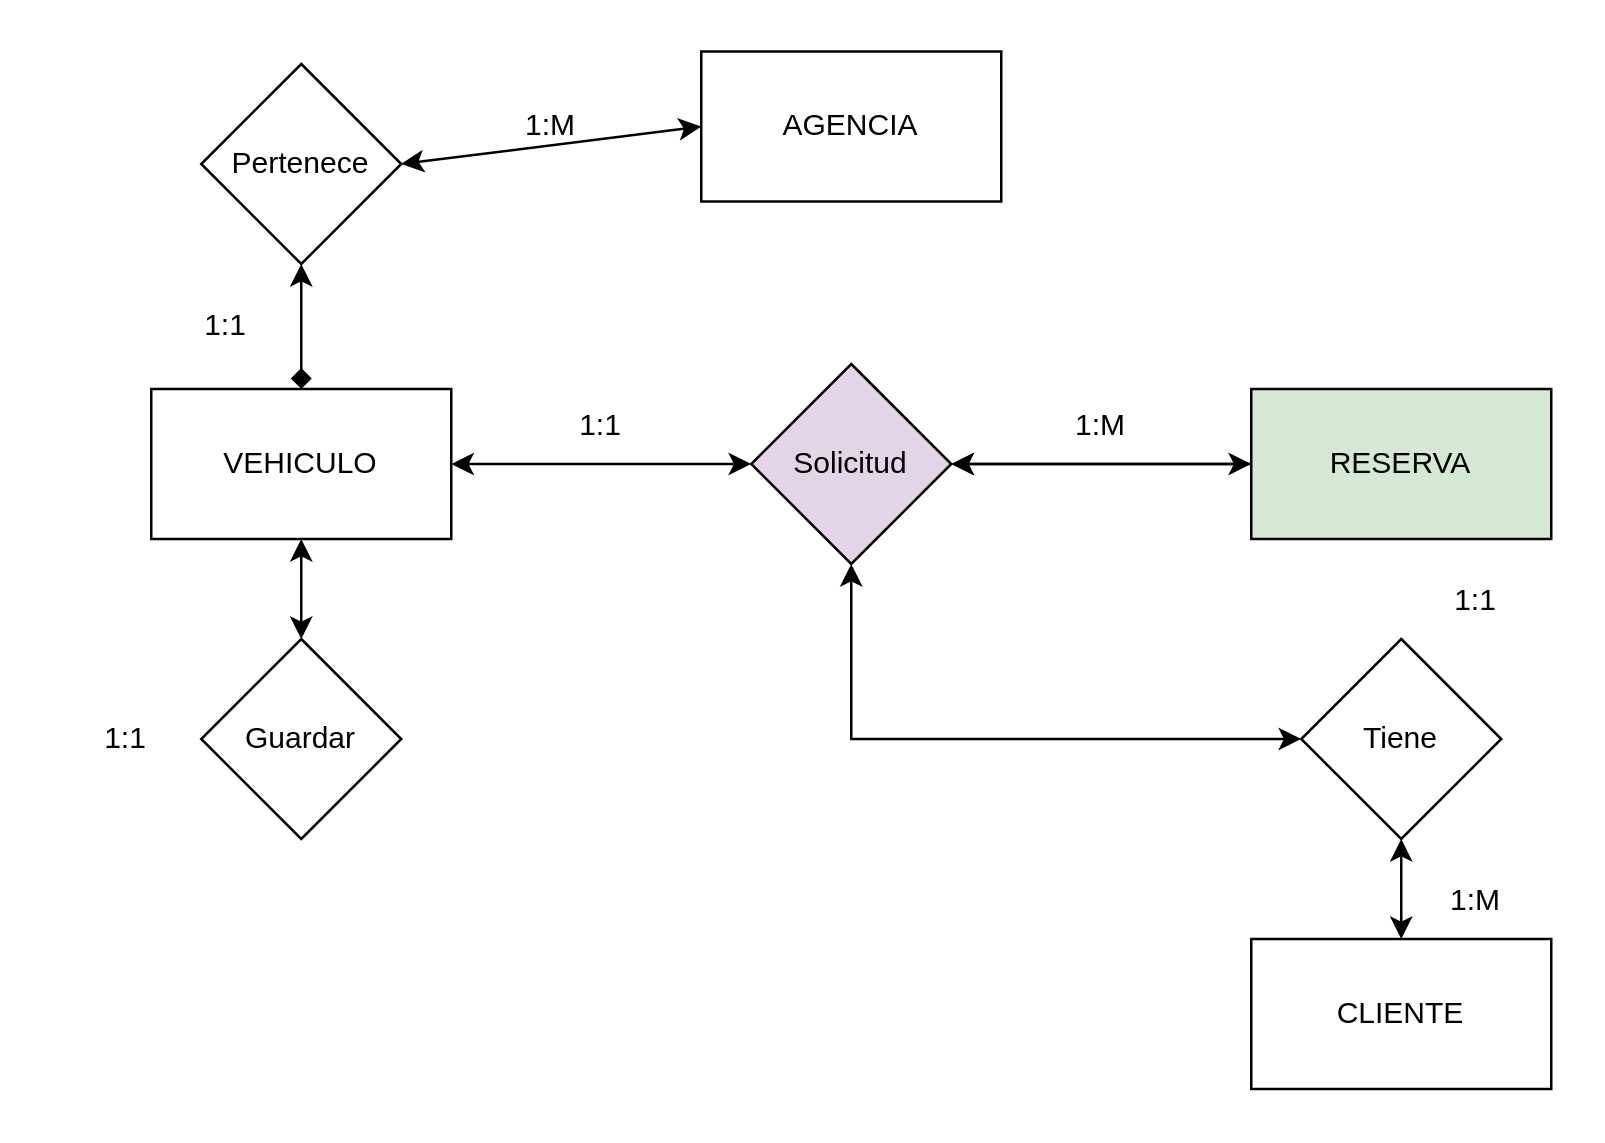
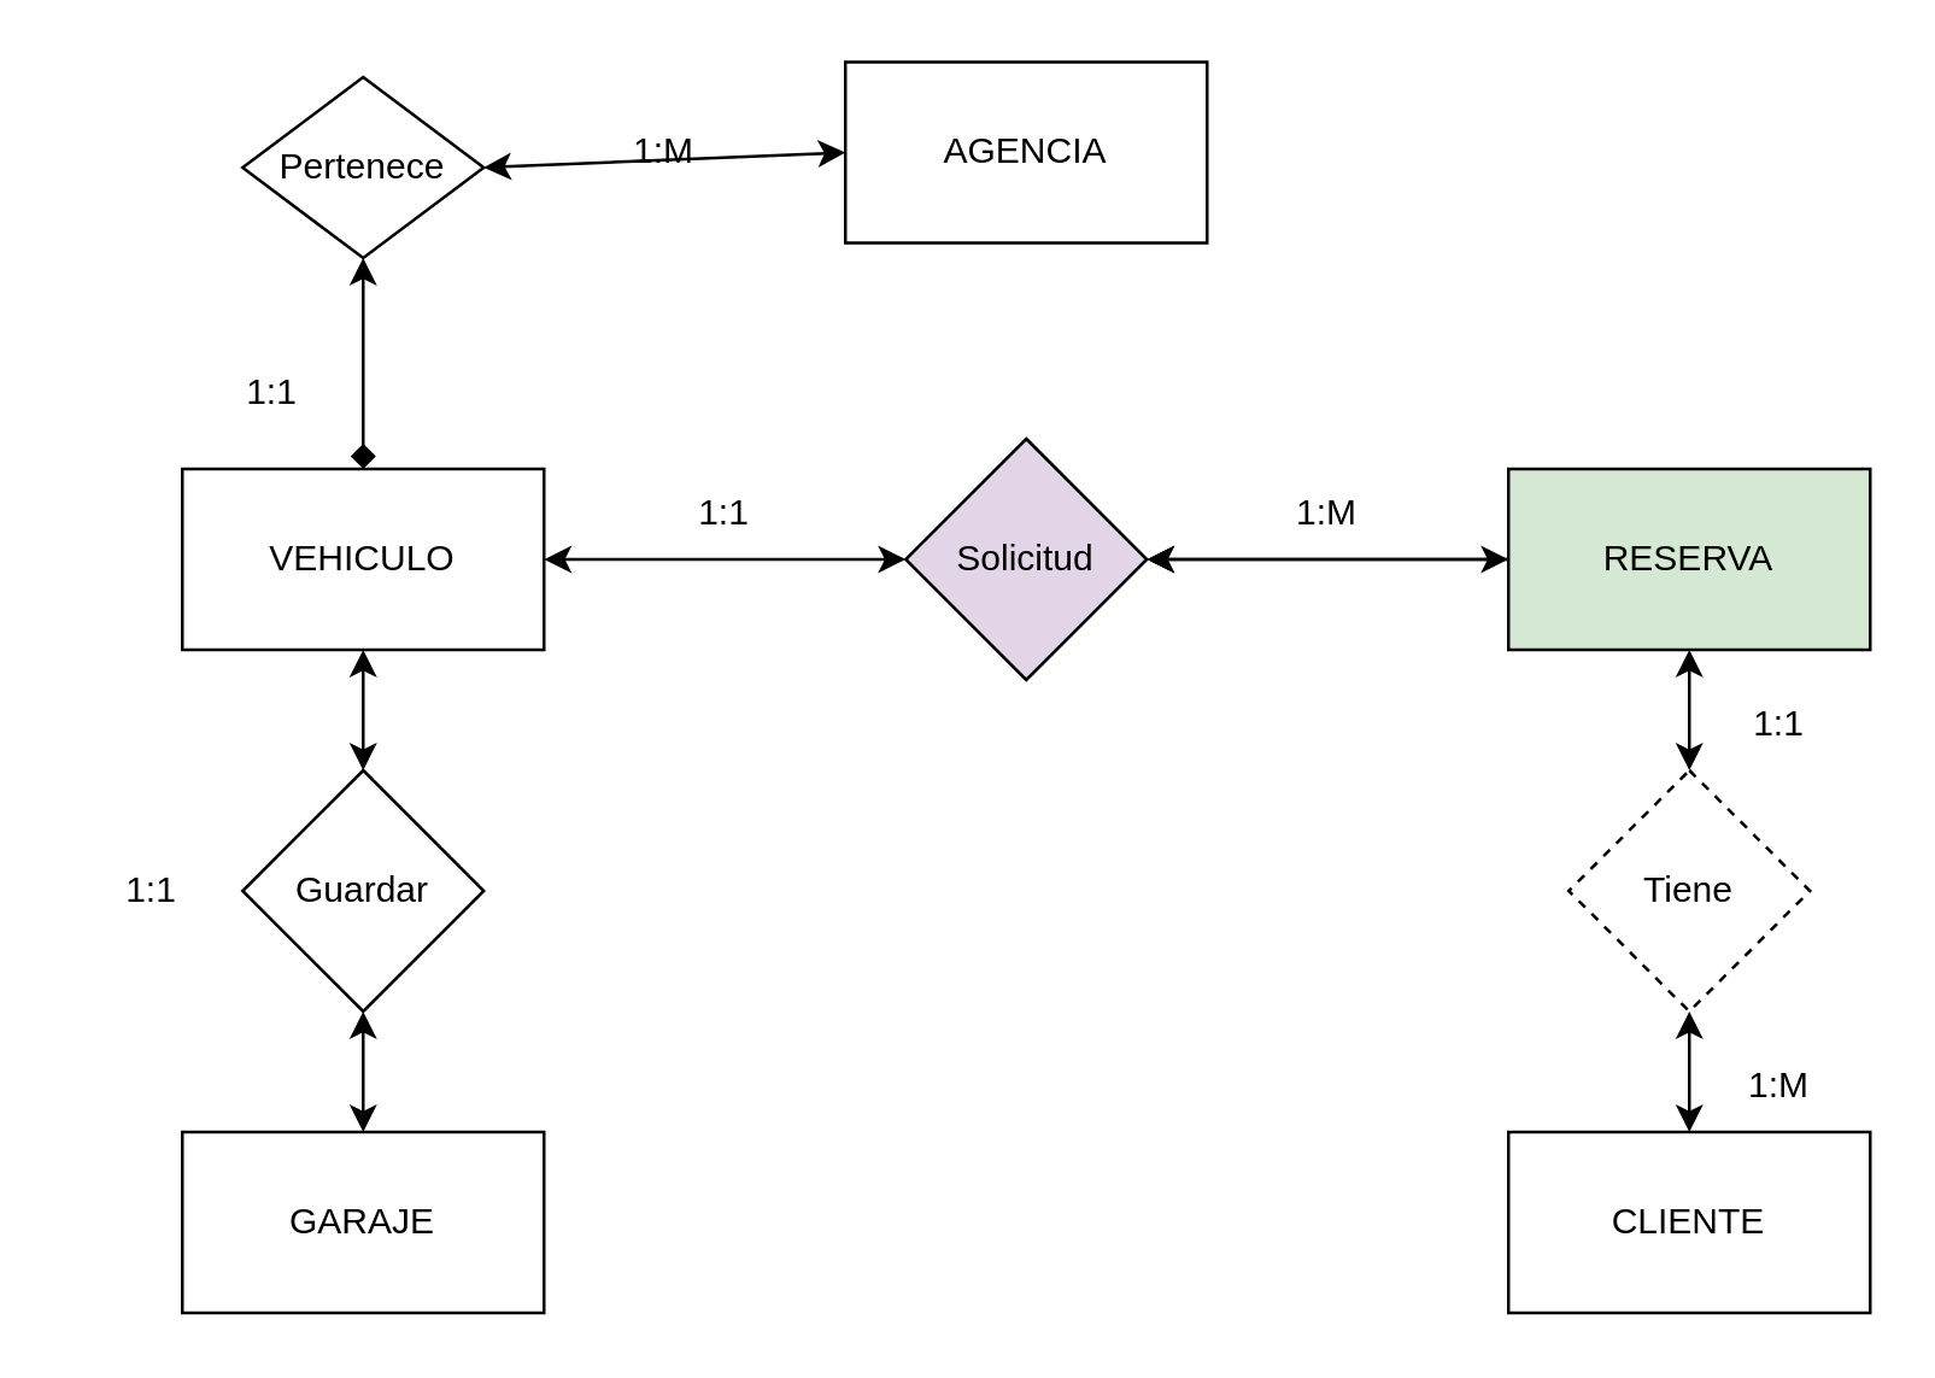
- <mxCell id="14" value="Pertenece" style="rhombus;whiteSpace=wrap;html=1;" vertex="1" parent="1"><mxGeometry x="80" y="25" width="80" height="80" as="geometry" /></mxCell>
+ <mxCell id="14" value="Pertenece" style="rhombus;whiteSpace=wrap;html=1;" vertex="1" parent="1"><mxGeometry x="80" y="25" width="80" height="60" as="geometry" /></mxCell>
- <mxCell id="9" value="" style="edgeStyle=orthogonalEdgeStyle;rounded=0;orthogonalLoop=1;jettySize=auto;html=1;startArrow=classic;startFill=1;" edge="1" parent="1" source="10" target="8"><mxGeometry relative="1" as="geometry" /></mxCell>
+ <mxCell id="9" value="" style="edgeStyle=orthogonalEdgeStyle;rounded=0;orthogonalLoop=1;jettySize=auto;html=1;startArrow=classic;startFill=1;" edge="1" parent="1" source="10" target="4"><mxGeometry relative="1" as="geometry" /></mxCell>
- <mxCell id="10" value="Tiene" style="rhombus;whiteSpace=wrap;html=1;" vertex="1" parent="1"><mxGeometry x="520" y="255" width="80" height="80" as="geometry" /></mxCell>
+ <mxCell id="10" value="Tiene" style="rhombus;whiteSpace=wrap;html=1;dashed=1;" vertex="1" parent="1"><mxGeometry x="520" y="255" width="80" height="80" as="geometry" /></mxCell>
+ <mxCell id="20" value="" style="endArrow=classic;html=1;rounded=0;exitX=0.5;exitY=1;exitDx=0;exitDy=0;entryX=0.5;entryY=0;entryDx=0;entryDy=0;startArrow=classic;startFill=1;" edge="1" parent="1" source="12" target="6"><mxGeometry width="50" height="50" relative="1" as="geometry"><mxPoint x="340" y="435" as="sourcePoint" /><mxPoint x="390" y="385" as="targetPoint" /></mxGeometry></mxCell>
+ <mxCell id="6" value="GARAJE" style="rounded=0;whiteSpace=wrap;html=1;" vertex="1" parent="1"><mxGeometry x="60" y="375" width="120" height="60" as="geometry" /></mxCell>
